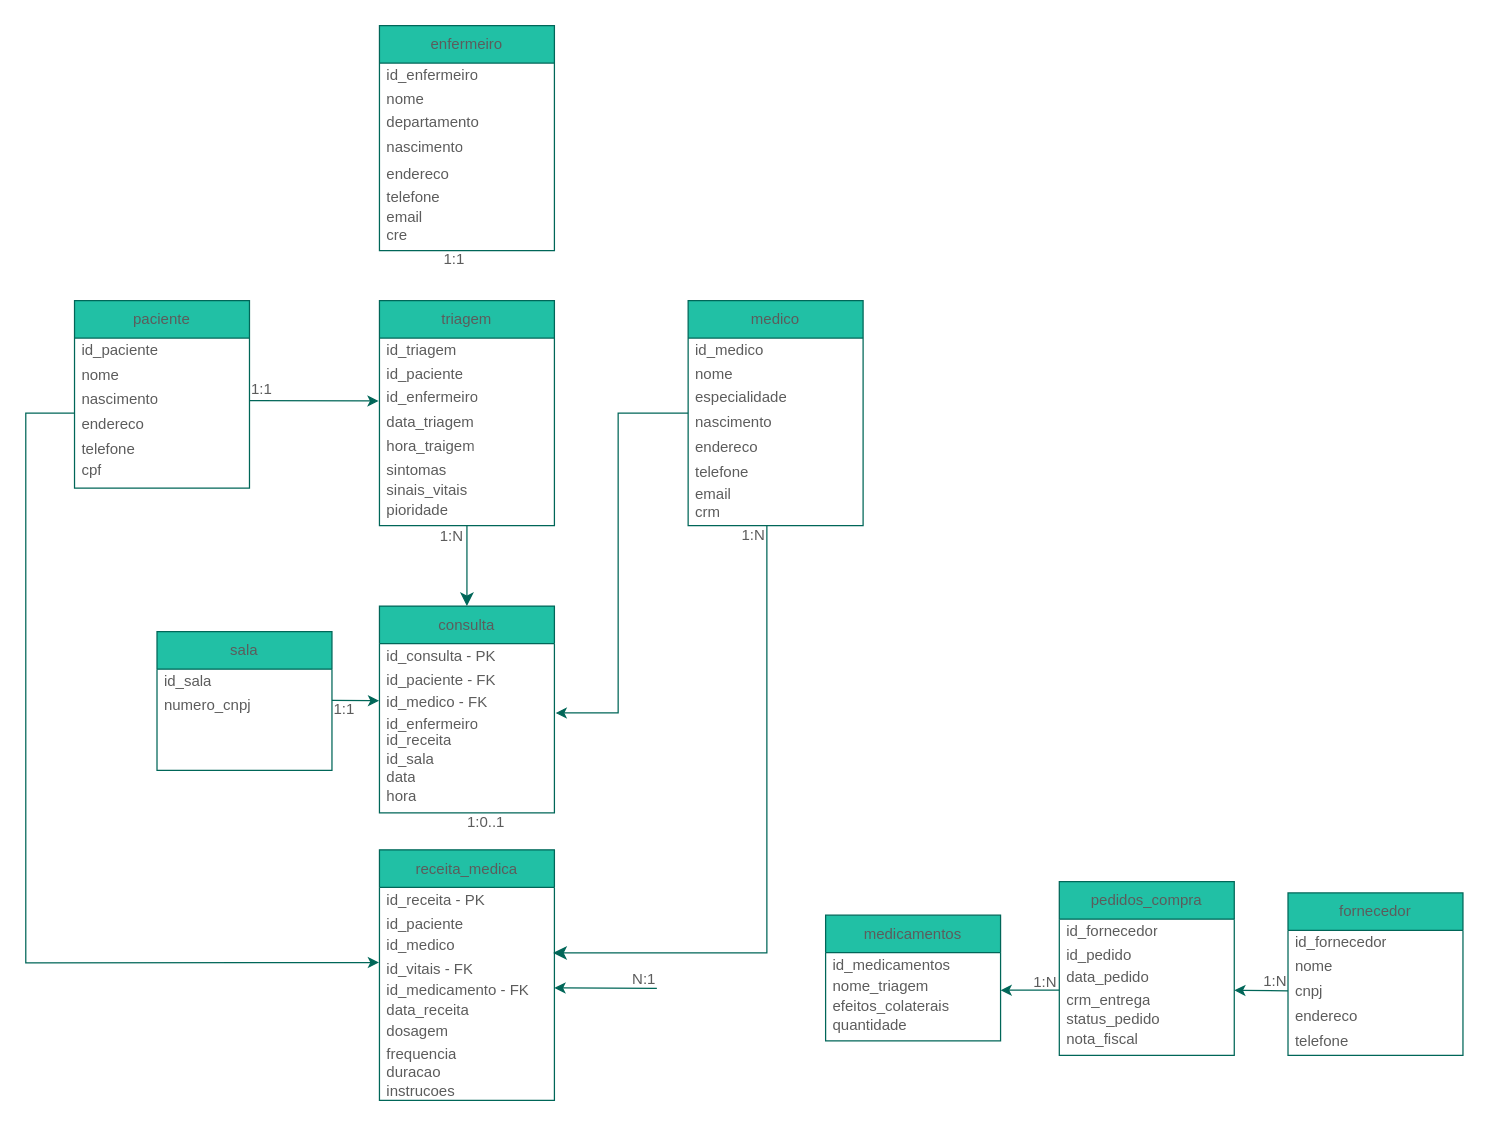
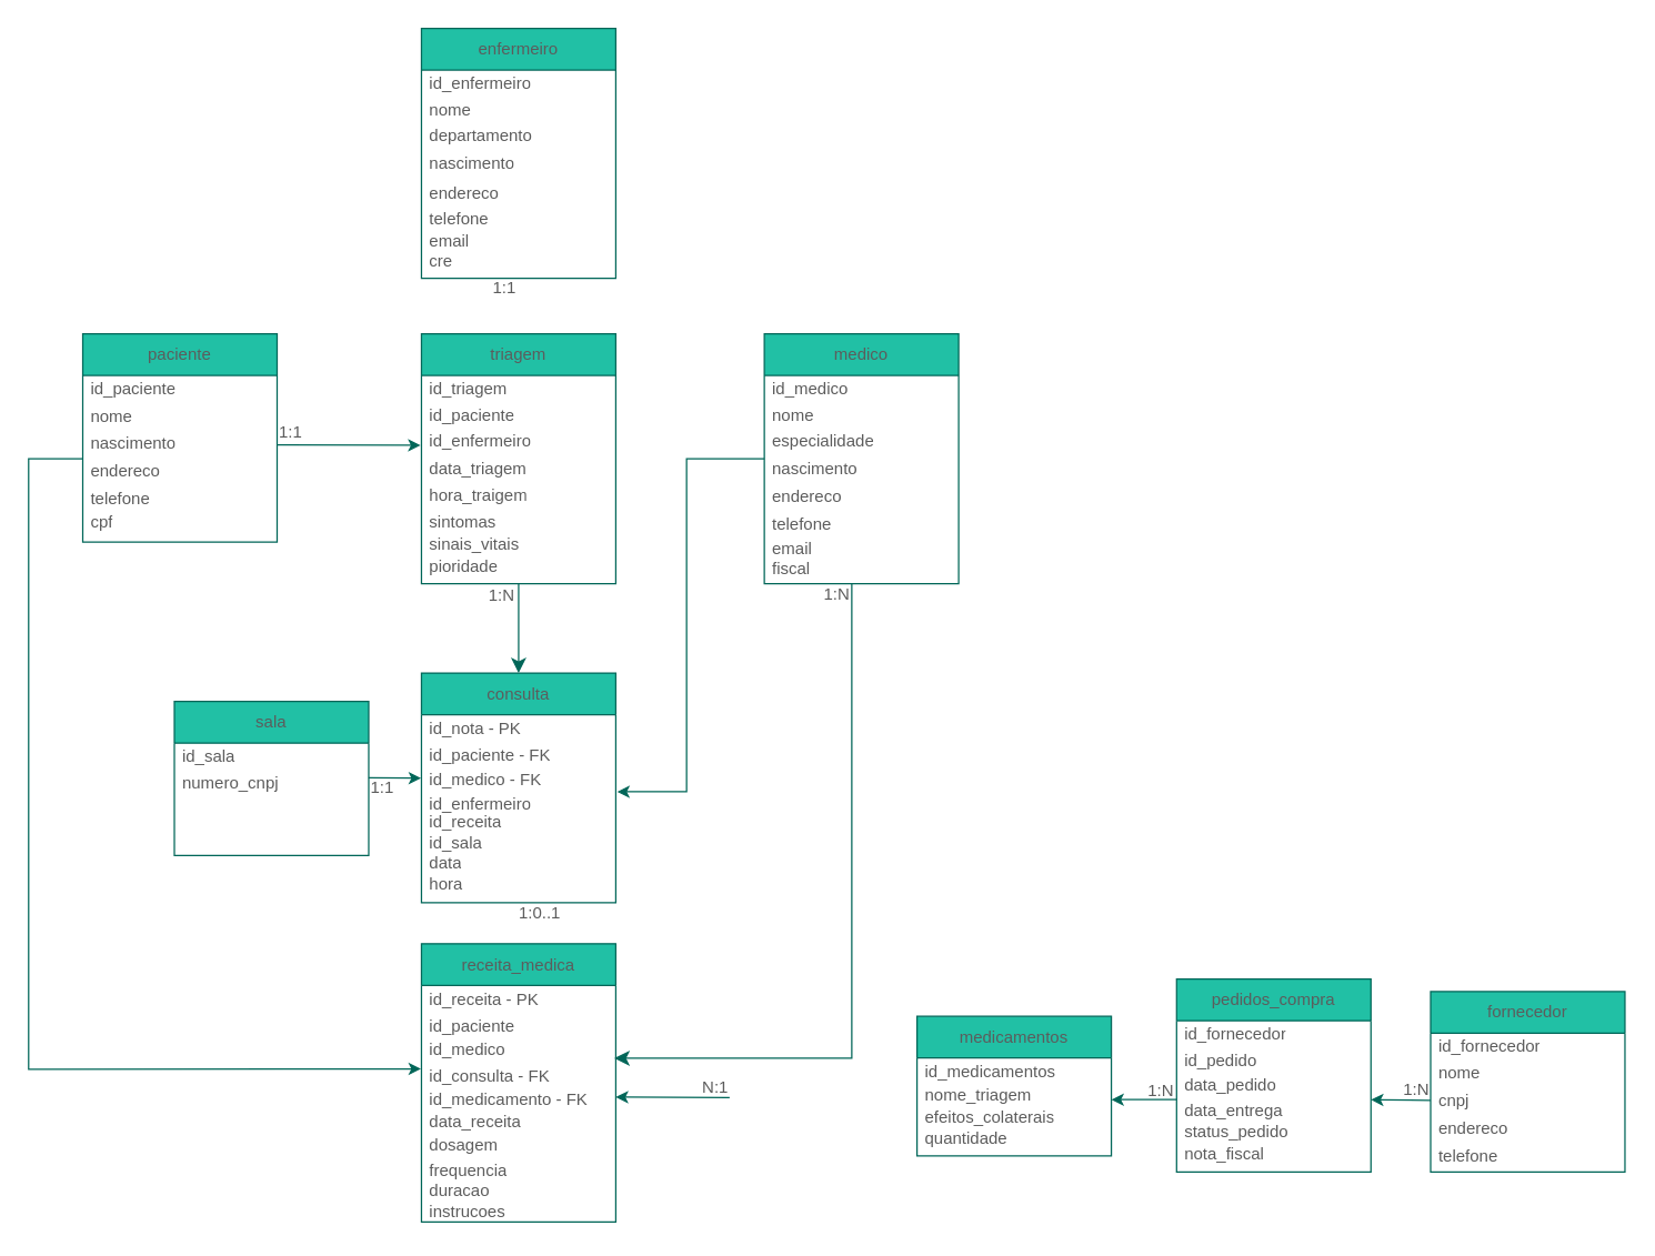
- <mxCell id="73" value="crm" style="text;strokeColor=none;fillColor=none;align=left;verticalAlign=middle;spacingLeft=4;spacingRight=4;overflow=hidden;points=[[0,0.5],[1,0.5]];portConstraint=eastwest;rotatable=0;whiteSpace=wrap;html=1;labelBackgroundColor=none;fontColor=#5C5C5C;" vertex="1" parent="1"><mxGeometry x="550" y="400" width="60" height="20" as="geometry" /></mxCell>
+ <mxCell id="73" value="fiscal" style="text;strokeColor=none;fillColor=none;align=left;verticalAlign=middle;spacingLeft=4;spacingRight=4;overflow=hidden;points=[[0,0.5],[1,0.5]];portConstraint=eastwest;rotatable=0;whiteSpace=wrap;html=1;labelBackgroundColor=none;fontColor=#5C5C5C;" vertex="1" parent="1"><mxGeometry x="550" y="400" width="60" height="20" as="geometry" /></mxCell>
- <mxCell id="25" value="id_consulta - PK" style="text;strokeColor=none;fillColor=none;align=left;verticalAlign=middle;spacingLeft=4;spacingRight=4;overflow=hidden;points=[[0,0.5],[1,0.5]];portConstraint=eastwest;rotatable=0;whiteSpace=wrap;html=1;labelBackgroundColor=none;fontColor=#5C5C5C;" vertex="1" parent="1"><mxGeometry x="303" y="514.5" width="140" height="20" as="geometry" /></mxCell>
+ <mxCell id="25" value="id_nota - PK" style="text;strokeColor=none;fillColor=none;align=left;verticalAlign=middle;spacingLeft=4;spacingRight=4;overflow=hidden;points=[[0,0.5],[1,0.5]];portConstraint=eastwest;rotatable=0;whiteSpace=wrap;html=1;labelBackgroundColor=none;fontColor=#5C5C5C;" vertex="1" parent="1"><mxGeometry x="303" y="514.5" width="140" height="20" as="geometry" /></mxCell>
- <mxCell id="94" value="id_vitais - FK" style="text;strokeColor=none;fillColor=none;align=left;verticalAlign=middle;spacingLeft=4;spacingRight=4;overflow=hidden;points=[[0,0.5],[1,0.5]];portConstraint=eastwest;rotatable=0;whiteSpace=wrap;html=1;labelBackgroundColor=none;fontColor=#5C5C5C;" vertex="1" parent="1"><mxGeometry x="303" y="764.5" width="106" height="20" as="geometry" /></mxCell>
+ <mxCell id="94" value="id_consulta - FK" style="text;strokeColor=none;fillColor=none;align=left;verticalAlign=middle;spacingLeft=4;spacingRight=4;overflow=hidden;points=[[0,0.5],[1,0.5]];portConstraint=eastwest;rotatable=0;whiteSpace=wrap;html=1;labelBackgroundColor=none;fontColor=#5C5C5C;" vertex="1" parent="1"><mxGeometry x="303" y="764.5" width="106" height="20" as="geometry" /></mxCell>
- <mxCell id="56" value="crm_entrega" style="text;strokeColor=none;fillColor=none;align=left;verticalAlign=middle;spacingLeft=4;spacingRight=4;overflow=hidden;points=[[0,0.5],[1,0.5]];portConstraint=eastwest;rotatable=0;whiteSpace=wrap;html=1;labelBackgroundColor=none;fontColor=#5C5C5C;" vertex="1" parent="1"><mxGeometry x="847" y="790" width="90" height="20" as="geometry" /></mxCell>
+ <mxCell id="56" value="data_entrega" style="text;strokeColor=none;fillColor=none;align=left;verticalAlign=middle;spacingLeft=4;spacingRight=4;overflow=hidden;points=[[0,0.5],[1,0.5]];portConstraint=eastwest;rotatable=0;whiteSpace=wrap;html=1;labelBackgroundColor=none;fontColor=#5C5C5C;" vertex="1" parent="1"><mxGeometry x="847" y="790" width="90" height="20" as="geometry" /></mxCell>
